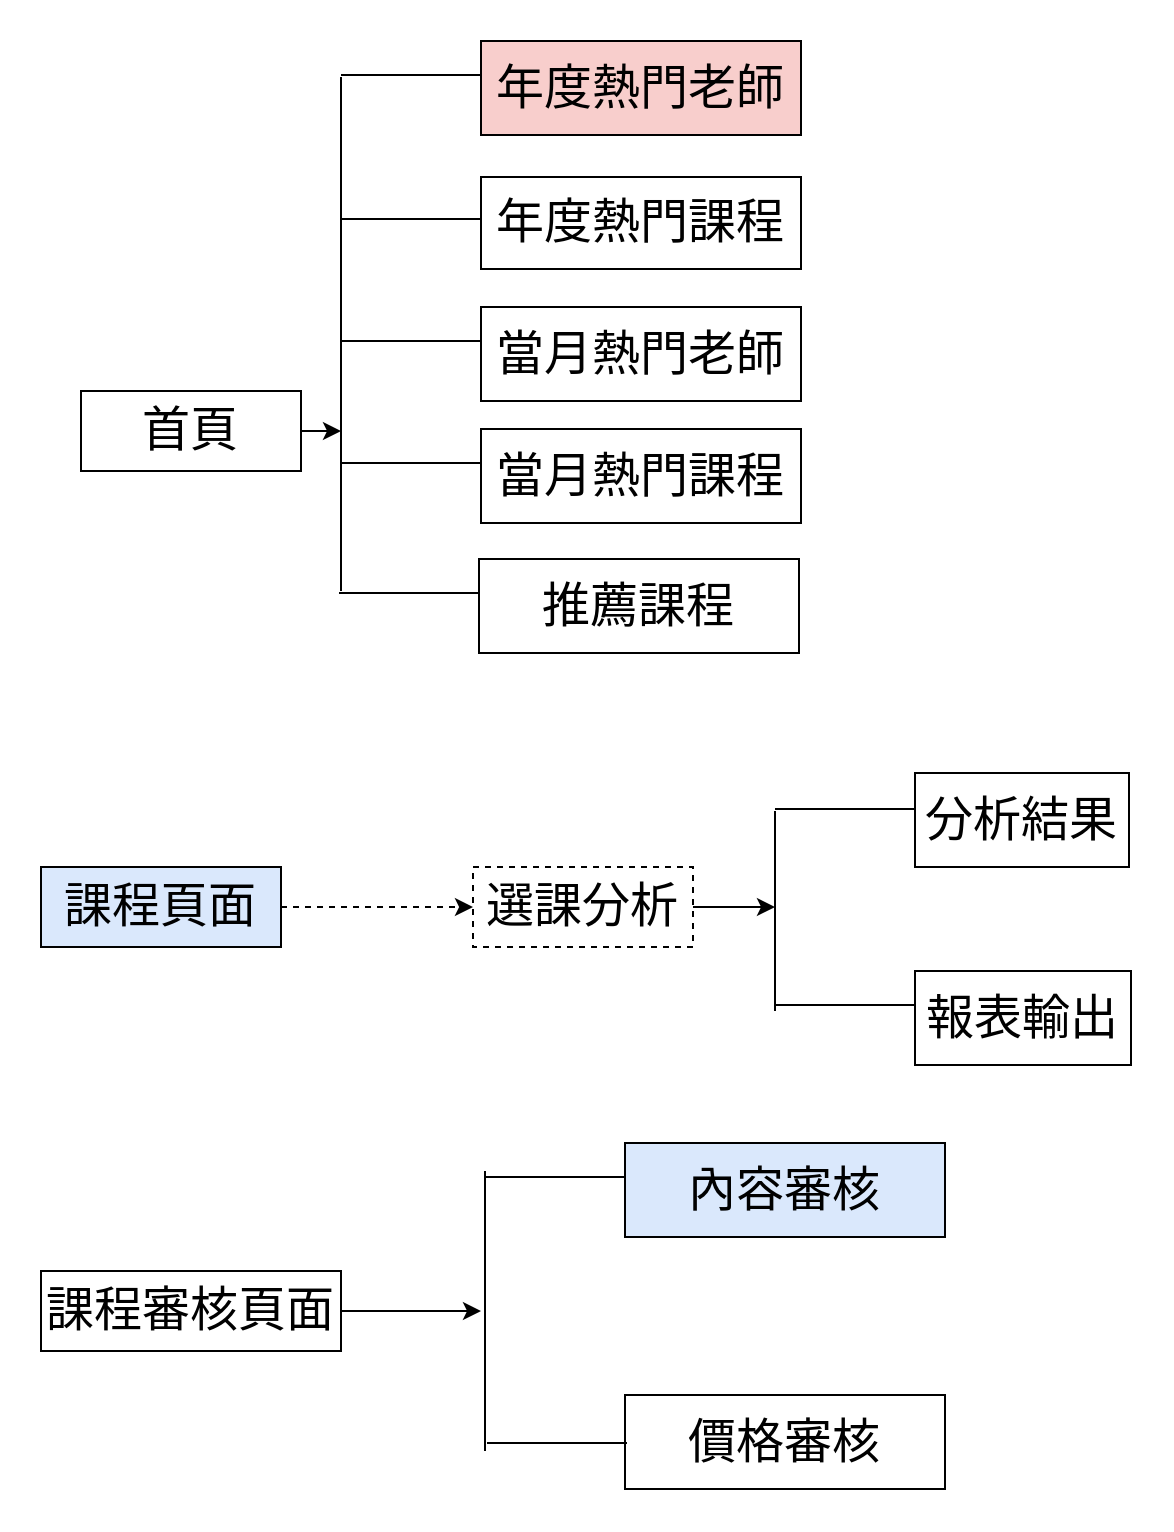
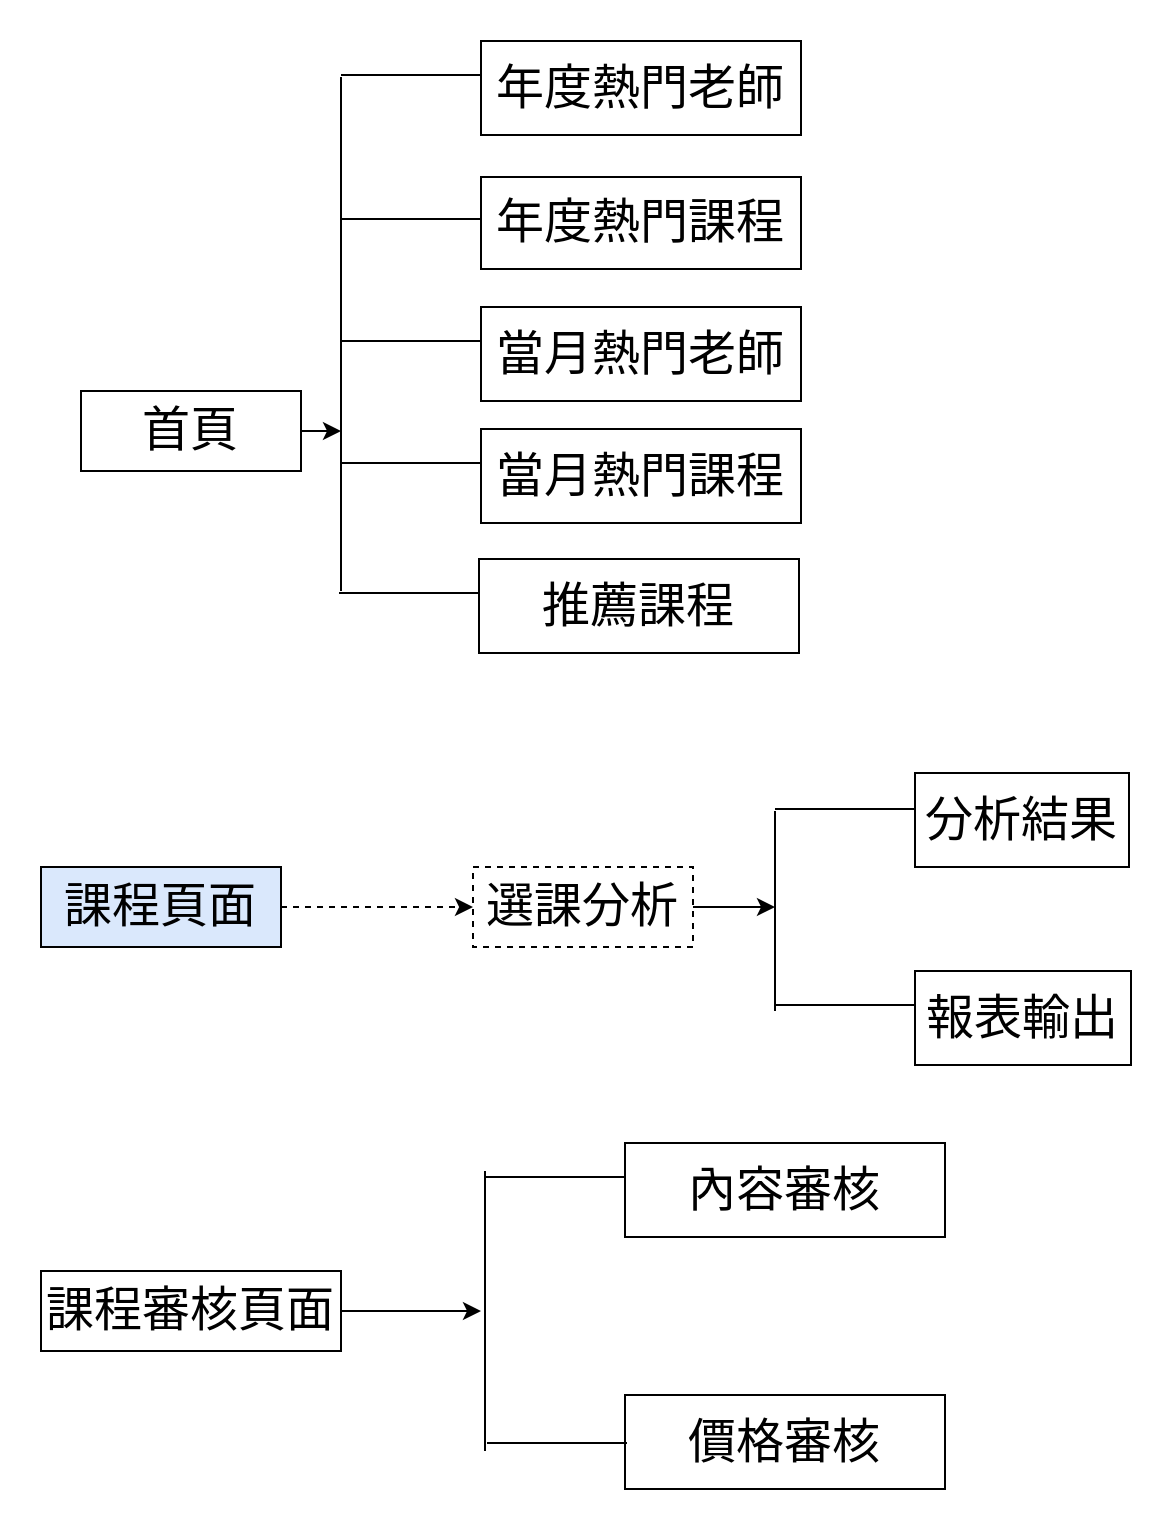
- <mxCell id="4" value="年度熱門老師" style="rounded=0;whiteSpace=wrap;html=1;fontSize=24;fillColor=#f8cecc;" parent="1" vertex="1"><mxGeometry x="240" y="20" width="160" height="47" as="geometry" /></mxCell>
+ <mxCell id="4" value="年度熱門老師" style="rounded=0;whiteSpace=wrap;html=1;fontSize=24;" parent="1" vertex="1"><mxGeometry x="240" y="20" width="160" height="47" as="geometry" /></mxCell>
- <mxCell id="24" value="內容審核" style="rounded=0;whiteSpace=wrap;html=1;fontSize=24;fillColor=#dae8fc;" parent="1" vertex="1"><mxGeometry x="312" y="571" width="160" height="47" as="geometry" /></mxCell>
+ <mxCell id="24" value="內容審核" style="rounded=0;whiteSpace=wrap;html=1;fontSize=24;" parent="1" vertex="1"><mxGeometry x="312" y="571" width="160" height="47" as="geometry" /></mxCell>
